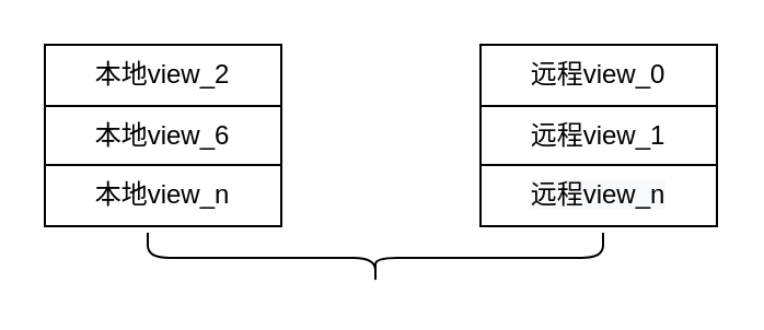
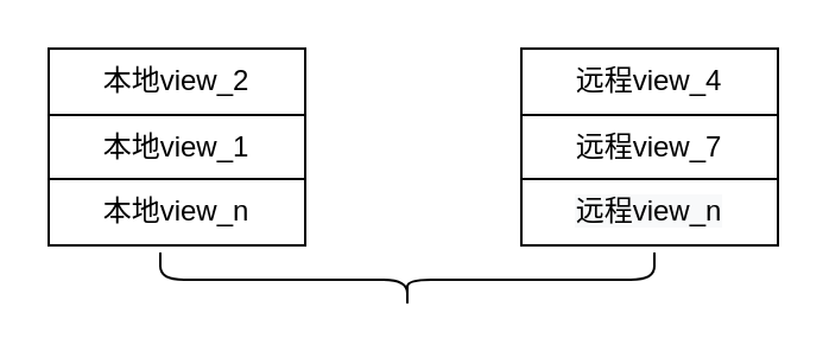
- <mxCell id="11" value="远程view_0" style="shape=partialRectangle;html=1;whiteSpace=wrap;connectable=0;fillColor=none;top=0;left=0;bottom=0;right=0;overflow=hidden;" vertex="1" parent="10"><mxGeometry width="108" height="28" as="geometry"><mxRectangle width="108" height="28" as="alternateBounds" /></mxGeometry></mxCell>
+ <mxCell id="11" value="远程view_4" style="shape=partialRectangle;html=1;whiteSpace=wrap;connectable=0;fillColor=none;top=0;left=0;bottom=0;right=0;overflow=hidden;" vertex="1" parent="10"><mxGeometry width="108" height="28" as="geometry"><mxRectangle width="108" height="28" as="alternateBounds" /></mxGeometry></mxCell>
- <mxCell id="6" value="本地view_6" style="shape=partialRectangle;html=1;whiteSpace=wrap;connectable=0;fillColor=none;top=0;left=0;bottom=0;right=0;overflow=hidden;" vertex="1" parent="5"><mxGeometry width="108" height="27" as="geometry"><mxRectangle width="108" height="27" as="alternateBounds" /></mxGeometry></mxCell>
+ <mxCell id="6" value="本地view_1" style="shape=partialRectangle;html=1;whiteSpace=wrap;connectable=0;fillColor=none;top=0;left=0;bottom=0;right=0;overflow=hidden;" vertex="1" parent="5"><mxGeometry width="108" height="27" as="geometry"><mxRectangle width="108" height="27" as="alternateBounds" /></mxGeometry></mxCell>
- <mxCell id="13" value="远程view_1" style="shape=partialRectangle;html=1;whiteSpace=wrap;connectable=0;fillColor=none;top=0;left=0;bottom=0;right=0;overflow=hidden;" vertex="1" parent="12"><mxGeometry width="108" height="27" as="geometry"><mxRectangle width="108" height="27" as="alternateBounds" /></mxGeometry></mxCell>
+ <mxCell id="13" value="远程view_7" style="shape=partialRectangle;html=1;whiteSpace=wrap;connectable=0;fillColor=none;top=0;left=0;bottom=0;right=0;overflow=hidden;" vertex="1" parent="12"><mxGeometry width="108" height="27" as="geometry"><mxRectangle width="108" height="27" as="alternateBounds" /></mxGeometry></mxCell>
